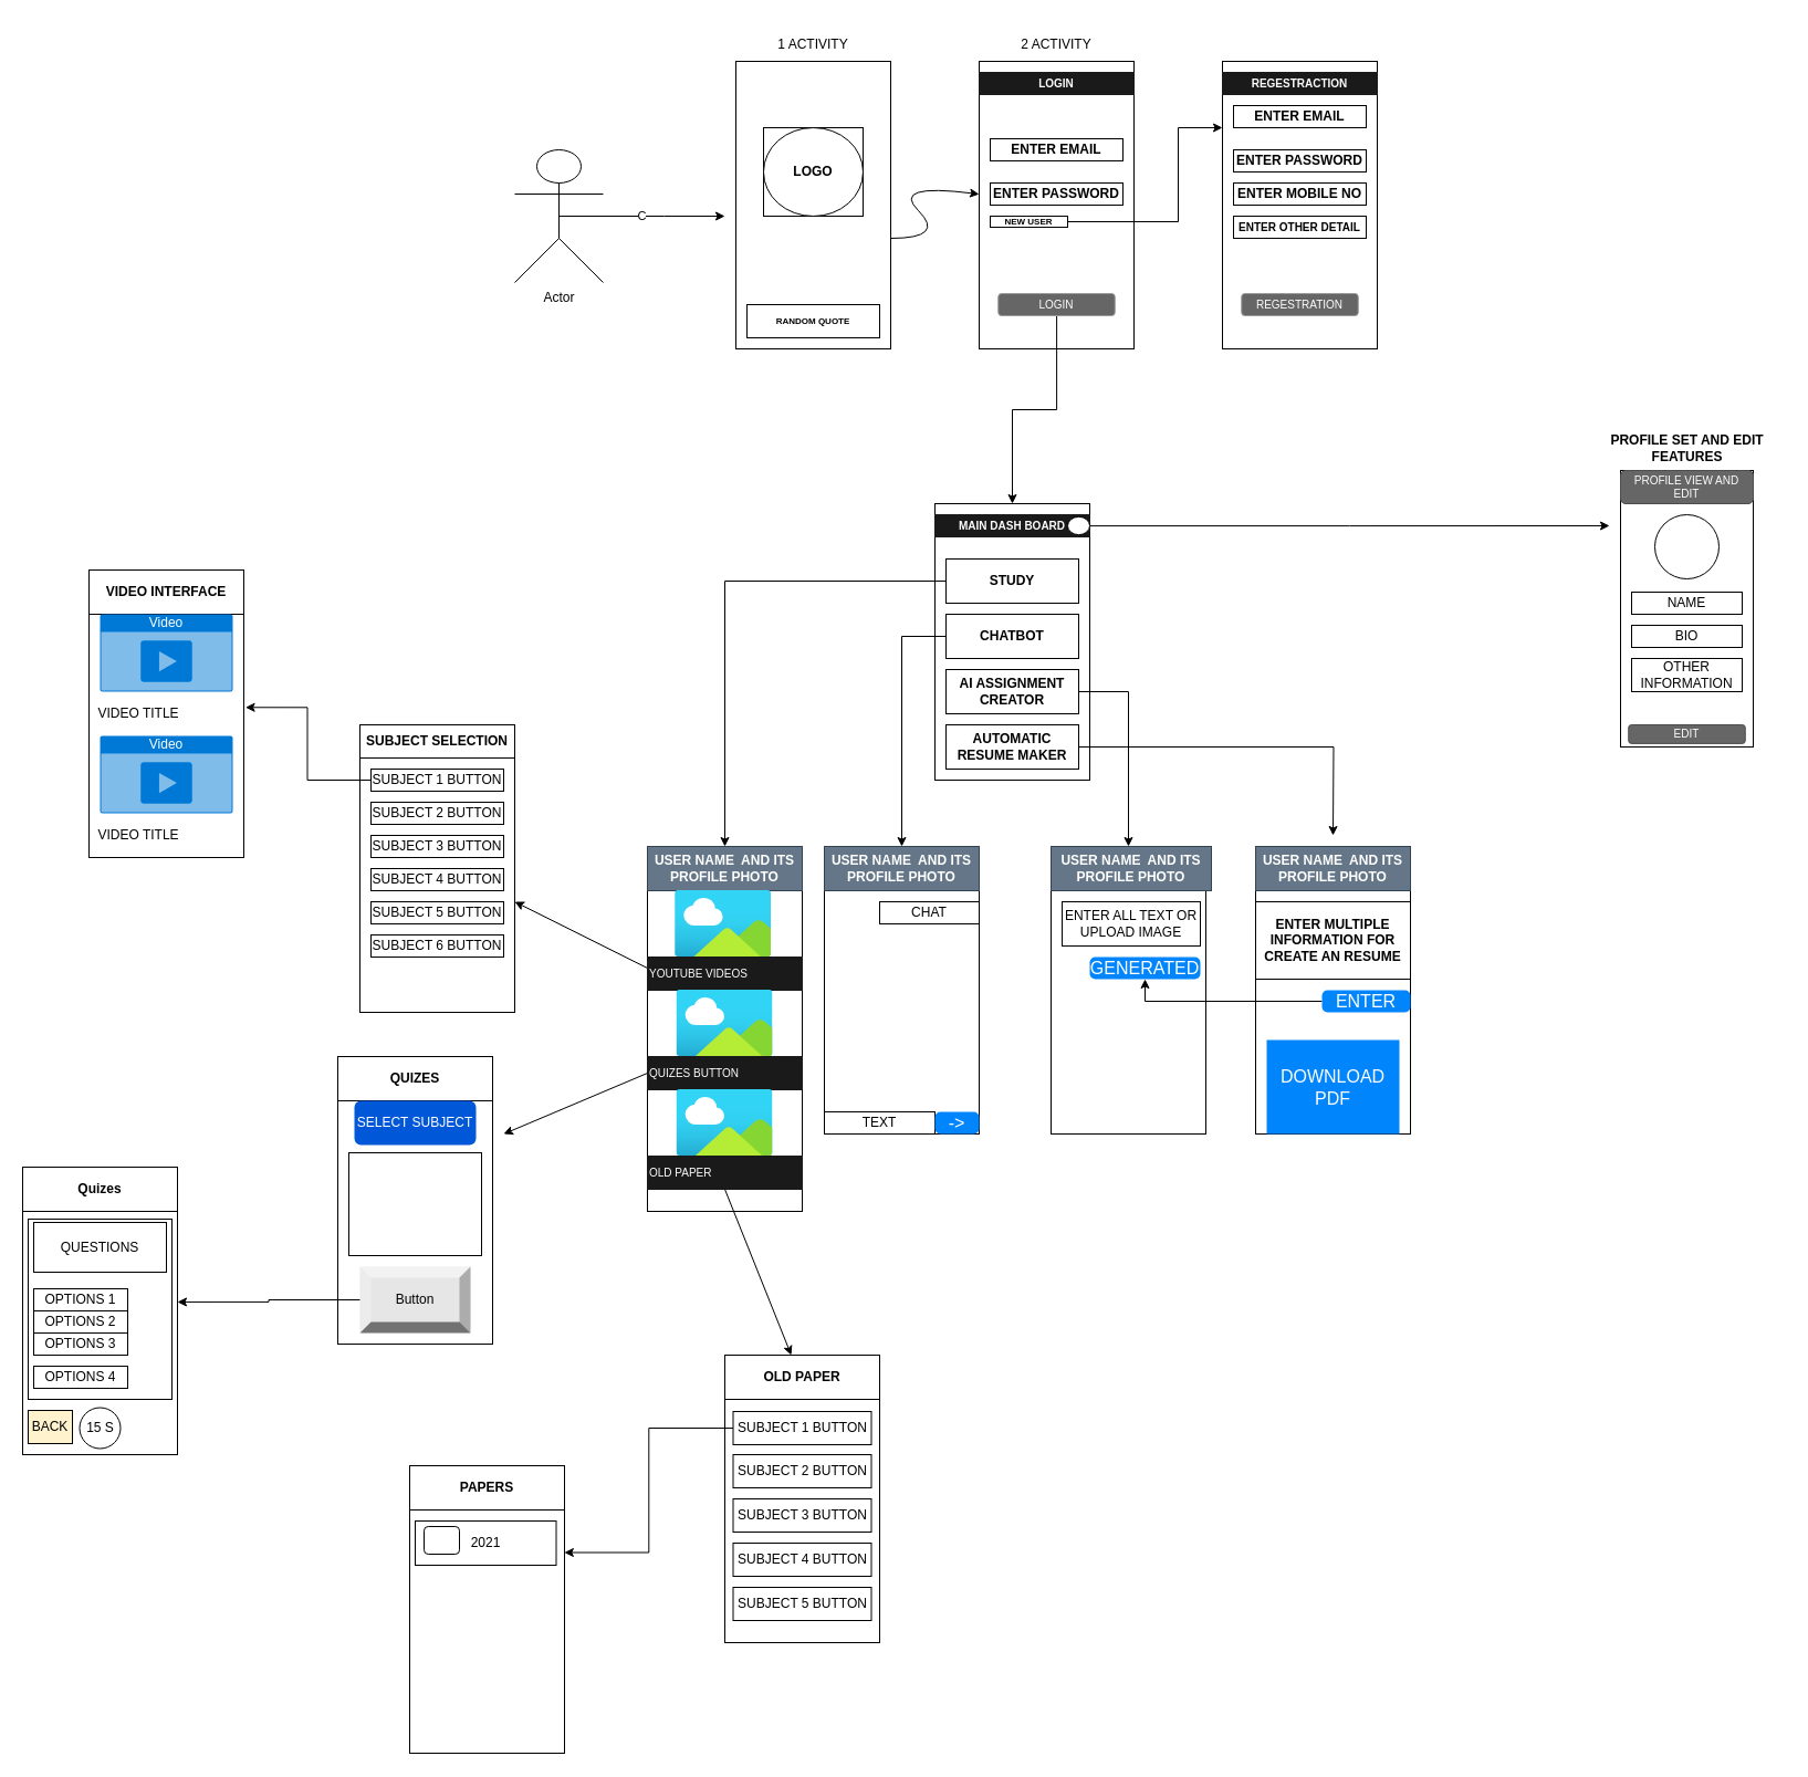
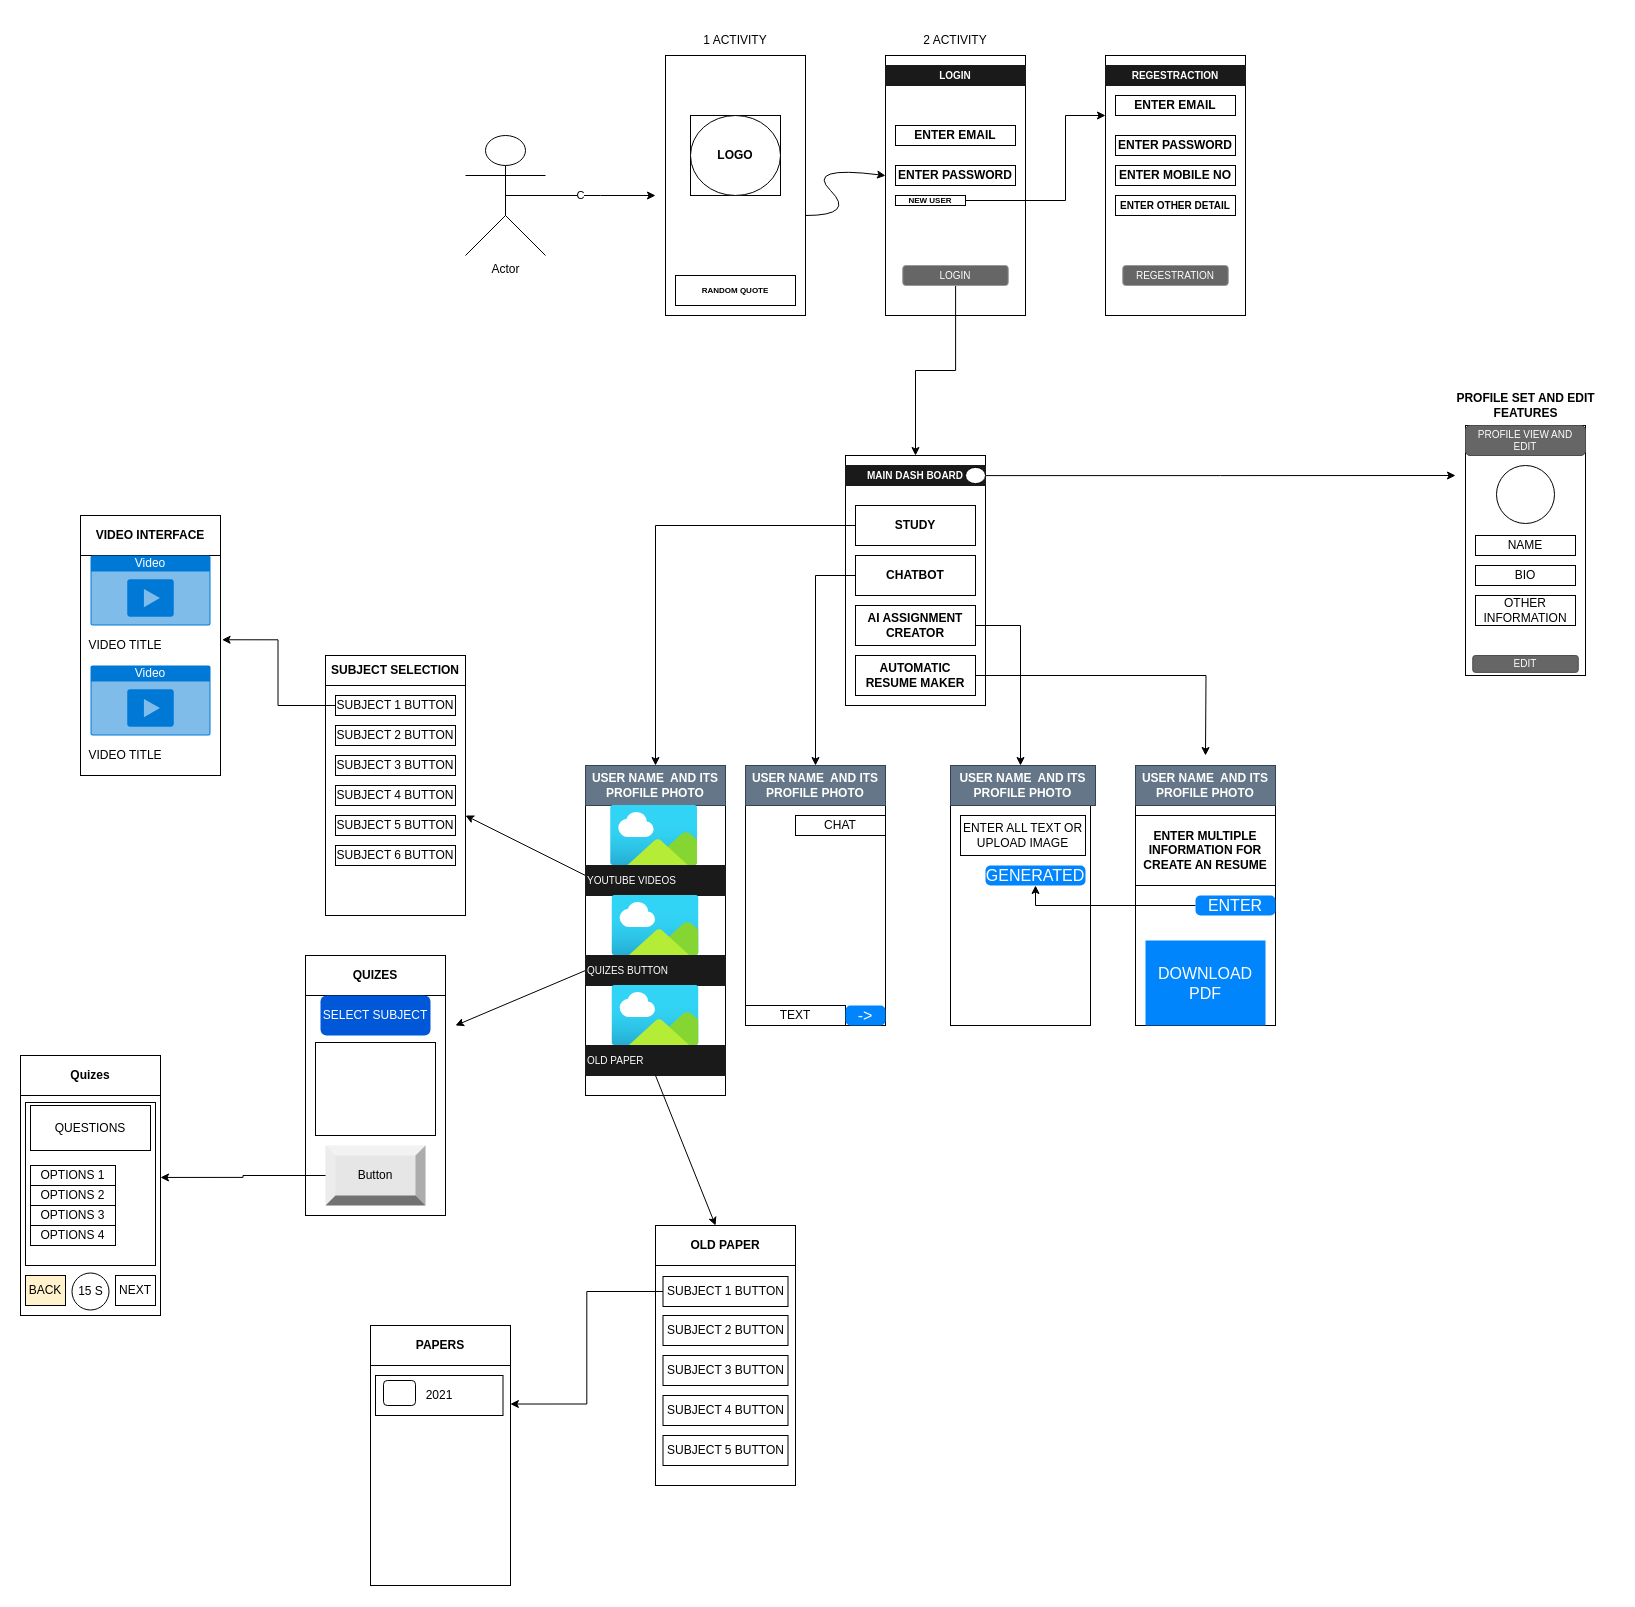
- <mxCell id="115" value="OPTIONS 4" style="rounded=0;whiteSpace=wrap;html=1;" vertex="1" parent="1"><mxGeometry x="30" y="1235" width="85" height="20" as="geometry" /></mxCell>
+ <mxCell id="115" value="OPTIONS 4" style="rounded=0;whiteSpace=wrap;html=1;" vertex="1" parent="1"><mxGeometry x="30" y="1225" width="85" height="20" as="geometry" /></mxCell>
+ <mxCell id="117" value="NEXT" style="rounded=0;whiteSpace=wrap;html=1;" vertex="1" parent="1"><mxGeometry x="115" y="1275" width="40" height="30" as="geometry" /></mxCell>
